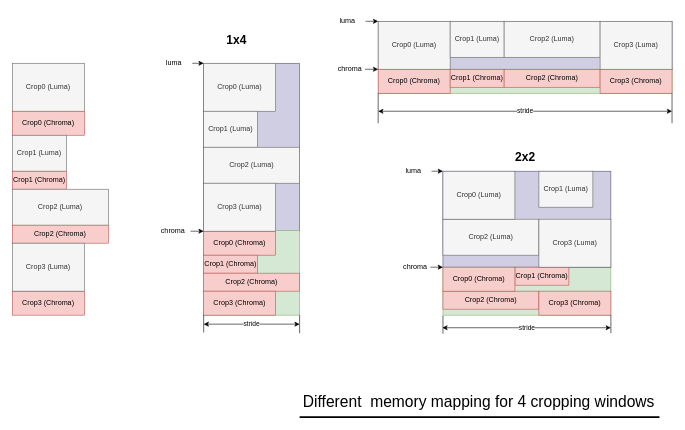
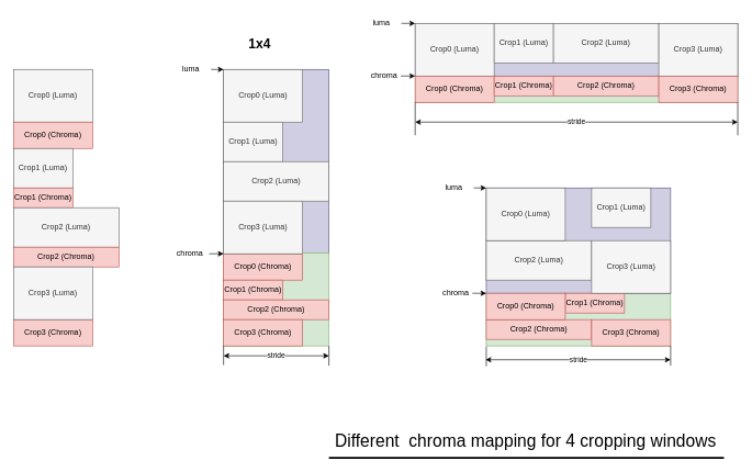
- <mxCell id="27" value="2x2" style="text;html=1;align=center;verticalAlign=middle;whiteSpace=wrap;rounded=0;fontStyle=1;fontSize=20;" vertex="1" parent="1"><mxGeometry x="844.5" y="245" width="61" height="30" as="geometry" /></mxCell>
- <mxCell id="63" value="Different&amp;nbsp; memory mapping for 4 cropping windows" style="text;html=1;align=center;verticalAlign=middle;whiteSpace=wrap;rounded=0;fontSize=26;fontStyle=0;labelBackgroundColor=none;" vertex="1" parent="1"><mxGeometry x="498" y="655" width="600" height="30" as="geometry" /></mxCell>
+ <mxCell id="63" value="Different&amp;nbsp; chroma mapping for 4 cropping windows" style="text;html=1;align=center;verticalAlign=middle;whiteSpace=wrap;rounded=0;fontSize=26;fontStyle=0;labelBackgroundColor=none;" vertex="1" parent="1"><mxGeometry x="498" y="655" width="600" height="30" as="geometry" /></mxCell>
